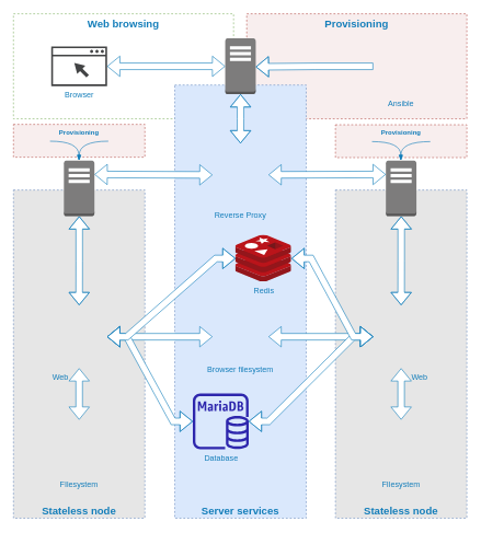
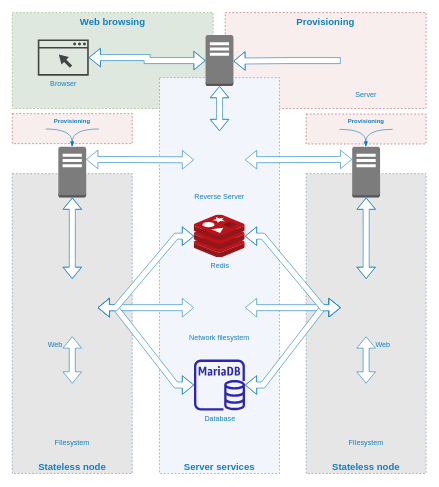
- <mxCell id="10" value="Browser" style="sketch=0;pointerEvents=1;shadow=0;dashed=0;html=1;strokeColor=none;fillColor=#434445;aspect=fixed;labelPosition=center;verticalLabelPosition=bottom;verticalAlign=top;align=center;outlineConnect=0;shape=mxgraph.vvd.web_browser;fontColor=#147EBA;points=[[0,0.25,0,0,0],[0,0.5,0,0,0],[0,0.75,0,0,0],[0.25,0,0,0,0],[0.25,1,0,0,0],[0.5,0,0,0,0],[0.5,1,0,0,0],[0.75,0,0,0,0],[0.75,1,0,0,0],[1,0.25,0,0,0],[1,0.5,0,0,0],[1,0.75,0,0,0]];" parent="1" vertex="1"><mxGeometry x="77.5" y="69.83" width="85" height="60.35" as="geometry" /></mxCell>
+ <mxCell id="10" value="Browser" style="sketch=0;pointerEvents=1;shadow=0;dashed=0;html=1;strokeColor=none;fillColor=#434445;aspect=fixed;labelPosition=center;verticalLabelPosition=bottom;verticalAlign=top;align=center;outlineConnect=0;shape=mxgraph.vvd.web_browser;fontColor=#147EBA;points=[[0,0.25,0,0,0],[0,0.5,0,0,0],[0,0.75,0,0,0],[0.25,0,0,0,0],[0.25,1,0,0,0],[0.5,0,0,0,0],[0.5,1,0,0,0],[0.75,0,0,0,0],[0.75,1,0,0,0],[1,0.25,0,0,0],[1,0.5,0,0,0],[1,0.75,0,0,0]];" parent="1" vertex="1"><mxGeometry x="62.5" y="64.83" width="85" height="60.35" as="geometry" /></mxCell>
- <mxCell id="4" value="Web browsing" style="fillColor=#ffffff;strokeColor=#82b366;dashed=1;verticalAlign=top;fontStyle=1;fontSize=16;fontColor=#147EBA;" parent="1" vertex="1"><mxGeometry x="20" y="20" width="335" height="160" as="geometry" /></mxCell>
+ <mxCell id="4" value="Web browsing" style="fillColor=#DFE8DF;strokeColor=#82b366;dashed=1;verticalAlign=top;fontStyle=1;fontSize=16;fontColor=#147EBA;" parent="1" vertex="1"><mxGeometry x="20" y="20" width="335" height="160" as="geometry" /></mxCell>
- <mxCell id="13" value="Ansible" style="shape=image;verticalLabelPosition=bottom;labelBackgroundColor=none;verticalAlign=top;aspect=fixed;imageAspect=0;image=https://static-00.iconduck.com/assets.00/ansible-icon-96x96-q52i3vu2.png;fontColor=#147EBA;" parent="1" vertex="1"><mxGeometry x="567.5" y="57.5" width="85" height="85" as="geometry" /></mxCell>
+ <mxCell id="13" value="Server" style="shape=image;verticalLabelPosition=bottom;labelBackgroundColor=none;verticalAlign=top;aspect=fixed;imageAspect=0;image=https://static-00.iconduck.com/assets.00/ansible-icon-96x96-q52i3vu2.png;fontColor=#147EBA;" parent="1" vertex="1"><mxGeometry x="567.5" y="57.5" width="85" height="85" as="geometry" /></mxCell>
- <mxCell id="7" value="Reverse Proxy" style="shape=image;verticalLabelPosition=bottom;labelBackgroundColor=none;verticalAlign=top;aspect=fixed;imageAspect=0;image=https://static-00.iconduck.com/assets.00/file-type-nginx-icon-85x96-wg3ptbhv.png;fontColor=#147EBA;" parent="1" vertex="1"><mxGeometry x="323" y="217.5" width="85" height="96" as="geometry" /></mxCell>
+ <mxCell id="7" value="Reverse Server" style="shape=image;verticalLabelPosition=bottom;labelBackgroundColor=none;verticalAlign=top;aspect=fixed;imageAspect=0;image=https://static-00.iconduck.com/assets.00/file-type-nginx-icon-85x96-wg3ptbhv.png;fontColor=#147EBA;" parent="1" vertex="1"><mxGeometry x="323" y="217.5" width="85" height="96" as="geometry" /></mxCell>
- <mxCell id="20" value="Redis" style="sketch=0;aspect=fixed;html=1;points=[[0,0.25,0,0,0],[0,0.5,0,0,0],[0,0.76,0,0,0],[0.25,0,0,0,0],[0.25,1,0,0,0],[0.5,1,0,0,0],[0.51,0,0,0,0],[0.75,0,0,0,0],[0.75,1,0,0,0],[1,0.25,0,0,0],[1,0.5,0,0,0],[1,0.76,0,0,0]];align=center;image;fontSize=12;image=img/lib/mscae/Cache_Redis_Product.svg;labelBackgroundColor=none;fontColor=#147EBA;strokeColor=#147EBA;fillColor=#F8EEEE;" parent="1" vertex="1"><mxGeometry x="358" y="357.1" width="85" height="71.4" as="geometry" /></mxCell>
+ <mxCell id="20" value="Redis" style="sketch=0;aspect=fixed;html=1;points=[[0,0.25,0,0,0],[0,0.5,0,0,0],[0,0.76,0,0,0],[0.25,0,0,0,0],[0.25,1,0,0,0],[0.5,1,0,0,0],[0.51,0,0,0,0],[0.75,0,0,0,0],[0.75,1,0,0,0],[1,0.25,0,0,0],[1,0.5,0,0,0],[1,0.76,0,0,0]];align=center;image;fontSize=12;image=img/lib/mscae/Cache_Redis_Product.svg;labelBackgroundColor=none;fontColor=#147EBA;strokeColor=#147EBA;fillColor=#F8EEEE;" parent="1" vertex="1"><mxGeometry x="323" y="357.1" width="85" height="71.4" as="geometry" /></mxCell>
- <mxCell id="5" value="Server services" style="fillColor=#dae8fc;strokeColor=#6c8ebf;dashed=1;verticalAlign=bottom;fontStyle=1;fontSize=16;fontColor=#147EBA;" parent="1" vertex="1"><mxGeometry x="265.5" y="128.5" width="200" height="660" as="geometry" /></mxCell>
+ <mxCell id="5" value="Server services" style="fillColor=#F2F6FC;strokeColor=#6c8ebf;dashed=1;verticalAlign=bottom;fontStyle=1;fontSize=16;fontColor=#147EBA;" parent="1" vertex="1"><mxGeometry x="265.5" y="128.5" width="200" height="660" as="geometry" /></mxCell>
- <mxCell id="21" value="Browser filesystem" style="shape=image;verticalLabelPosition=bottom;labelBackgroundColor=none;verticalAlign=top;aspect=fixed;imageAspect=0;image=https://static-00.iconduck.com/assets.00/folder-remote-nfs-icon-96x81-tbda57xx.png;fontColor=#147EBA;" parent="1" vertex="1"><mxGeometry x="323" y="476.14" width="85" height="71.72" as="geometry" /></mxCell>
+ <mxCell id="21" value="Network filesystem" style="shape=image;verticalLabelPosition=bottom;labelBackgroundColor=none;verticalAlign=top;aspect=fixed;imageAspect=0;image=https://static-00.iconduck.com/assets.00/folder-remote-nfs-icon-96x81-tbda57xx.png;fontColor=#147EBA;" parent="1" vertex="1"><mxGeometry x="323" y="476.14" width="85" height="71.72" as="geometry" /></mxCell>
- <mxCell id="8" value="Database" style="sketch=0;outlineConnect=0;fontColor=#147EBA;gradientColor=none;fillColor=#2E27AD;strokeColor=none;dashed=0;verticalLabelPosition=bottom;verticalAlign=top;align=center;html=1;fontSize=12;fontStyle=0;aspect=fixed;pointerEvents=1;shape=mxgraph.aws4.rds_mariadb_instance;labelBackgroundColor=none;points=[[0,0.25,0,0,0],[0,0.5,0,0,0],[0,0.75,0,0,0],[0.25,0,0,0,0],[0.25,1,0,0,0],[0.5,0,0,0,0],[0.5,1,0,0,0],[0.75,0,0,0,0],[0.75,1,0,0,0],[1,0.25,0,0,0],[1,0.5,0,0,0],[1,0.75,0,0,0]];" parent="1" vertex="1"><mxGeometry x="293" y="598.5" width="85" height="85" as="geometry" /></mxCell>
+ <mxCell id="8" value="Database" style="sketch=0;outlineConnect=0;fontColor=#147EBA;gradientColor=none;fillColor=#2E27AD;strokeColor=none;dashed=0;verticalLabelPosition=bottom;verticalAlign=top;align=center;html=1;fontSize=12;fontStyle=0;aspect=fixed;pointerEvents=1;shape=mxgraph.aws4.rds_mariadb_instance;labelBackgroundColor=none;points=[[0,0.25,0,0,0],[0,0.5,0,0,0],[0,0.75,0,0,0],[0.25,0,0,0,0],[0.25,1,0,0,0],[0.5,0,0,0,0],[0.5,1,0,0,0],[0.75,0,0,0,0],[0.75,1,0,0,0],[1,0.25,0,0,0],[1,0.5,0,0,0],[1,0.75,0,0,0]];" parent="1" vertex="1"><mxGeometry x="323" y="598.5" width="85" height="85" as="geometry" /></mxCell>
